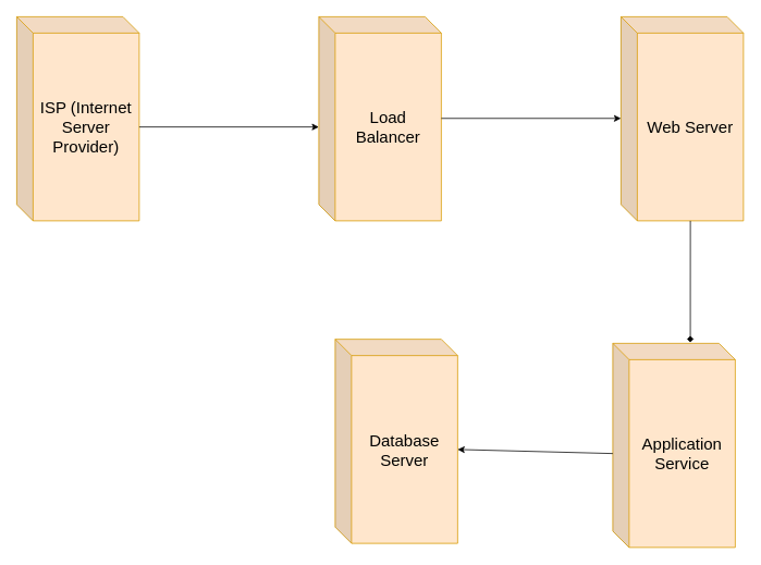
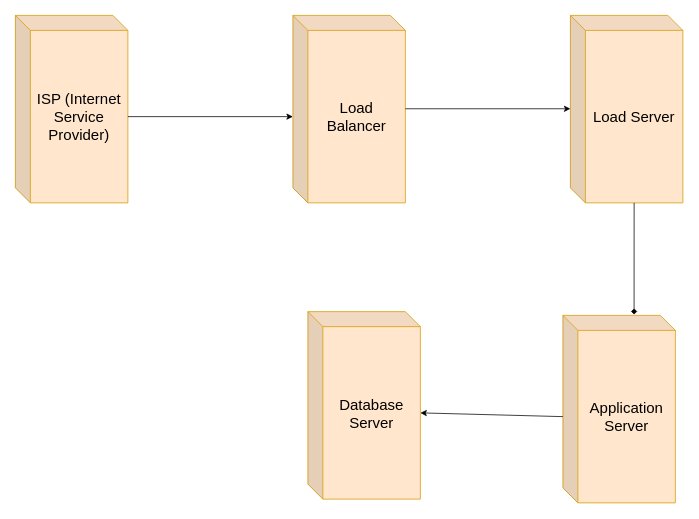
- <mxCell id="2" value="ISP (Internet Server Provider)" style="shape=cube;whiteSpace=wrap;html=1;boundedLbl=1;backgroundOutline=1;darkOpacity=0.05;darkOpacity2=0.1;fontSize=20;fillColor=#ffe6cc;strokeColor=#d79b00;" vertex="1" parent="1"><mxGeometry x="20" y="20" width="150" height="250" as="geometry" /></mxCell>
+ <mxCell id="2" value="ISP (Internet Service Provider)" style="shape=cube;whiteSpace=wrap;html=1;boundedLbl=1;backgroundOutline=1;darkOpacity=0.05;darkOpacity2=0.1;fontSize=20;fillColor=#ffe6cc;strokeColor=#d79b00;" vertex="1" parent="1"><mxGeometry x="20" y="20" width="150" height="250" as="geometry" /></mxCell>
- <mxCell id="4" value="Web Server" style="shape=cube;whiteSpace=wrap;html=1;boundedLbl=1;backgroundOutline=1;darkOpacity=0.05;darkOpacity2=0.1;fontSize=20;fillColor=#ffe6cc;strokeColor=#d79b00;" vertex="1" parent="1"><mxGeometry x="760" y="20" width="150" height="250" as="geometry" /></mxCell>
+ <mxCell id="4" value="Load Server" style="shape=cube;whiteSpace=wrap;html=1;boundedLbl=1;backgroundOutline=1;darkOpacity=0.05;darkOpacity2=0.1;fontSize=20;fillColor=#ffe6cc;strokeColor=#d79b00;" vertex="1" parent="1"><mxGeometry x="760" y="20" width="150" height="250" as="geometry" /></mxCell>
- <mxCell id="6" value="Application Service" style="shape=cube;whiteSpace=wrap;html=1;boundedLbl=1;backgroundOutline=1;darkOpacity=0.05;darkOpacity2=0.1;fontSize=20;fillColor=#ffe6cc;strokeColor=#d79b00;" vertex="1" parent="1"><mxGeometry x="750" y="420" width="150" height="250" as="geometry" /></mxCell>
+ <mxCell id="6" value="Application Server" style="shape=cube;whiteSpace=wrap;html=1;boundedLbl=1;backgroundOutline=1;darkOpacity=0.05;darkOpacity2=0.1;fontSize=20;fillColor=#ffe6cc;strokeColor=#d79b00;" vertex="1" parent="1"><mxGeometry x="750" y="420" width="150" height="250" as="geometry" /></mxCell>
